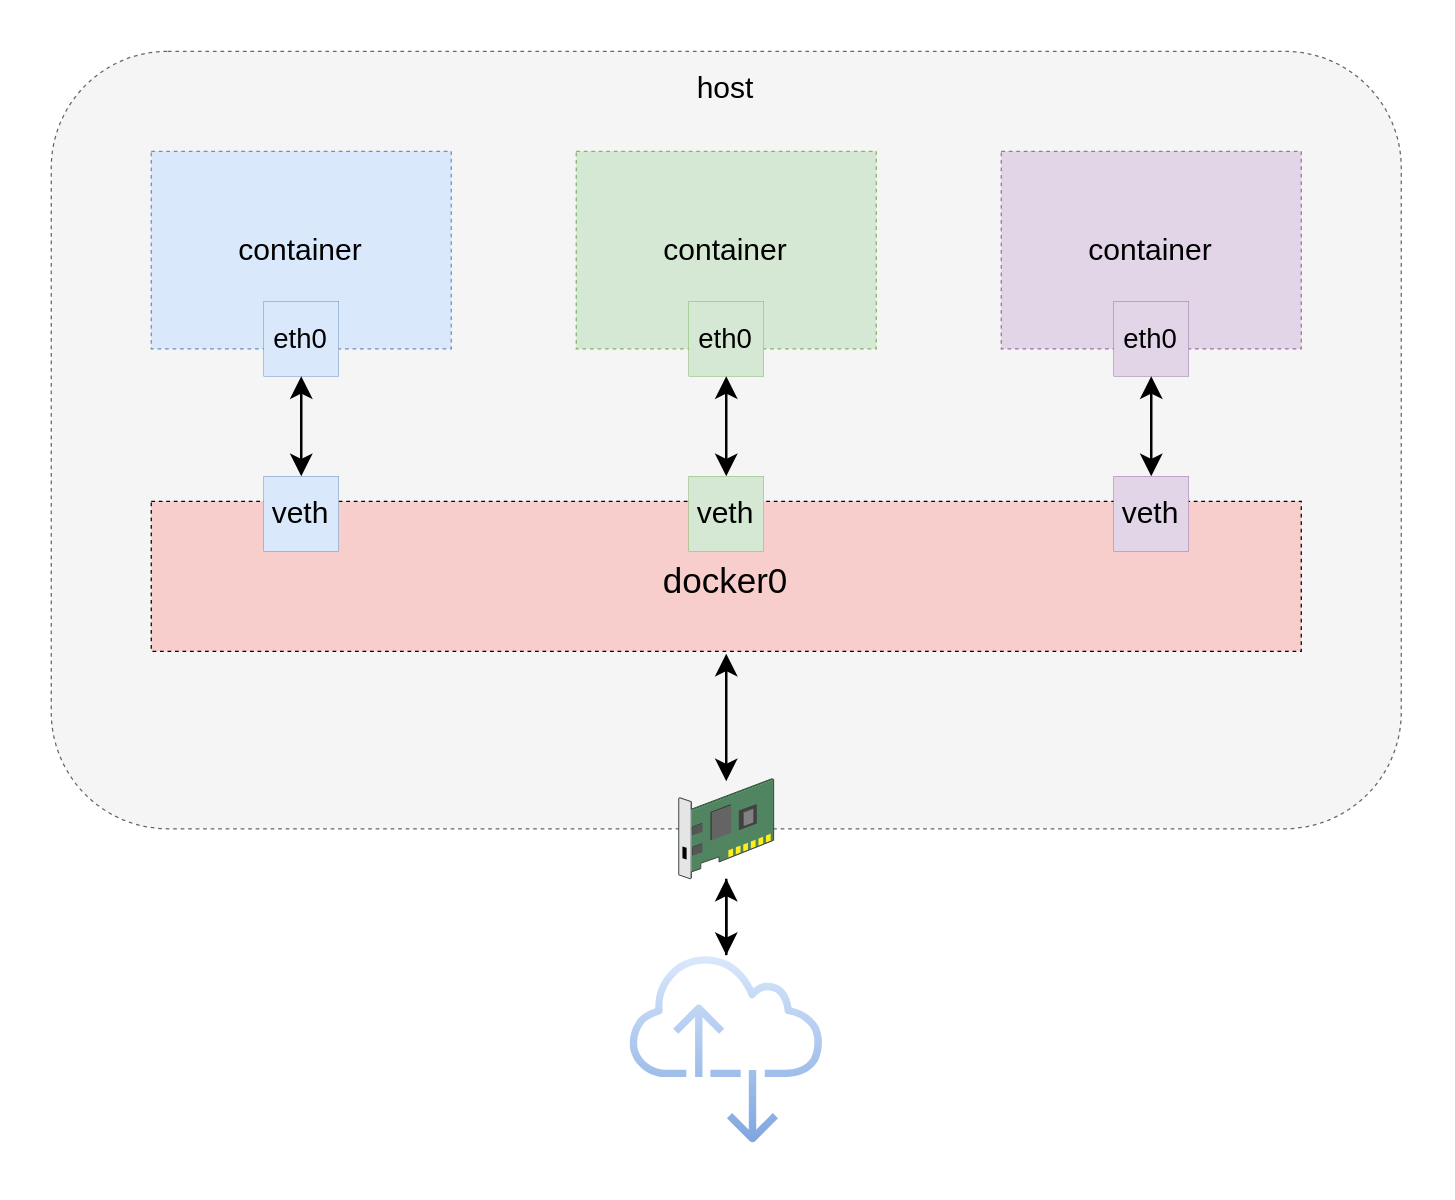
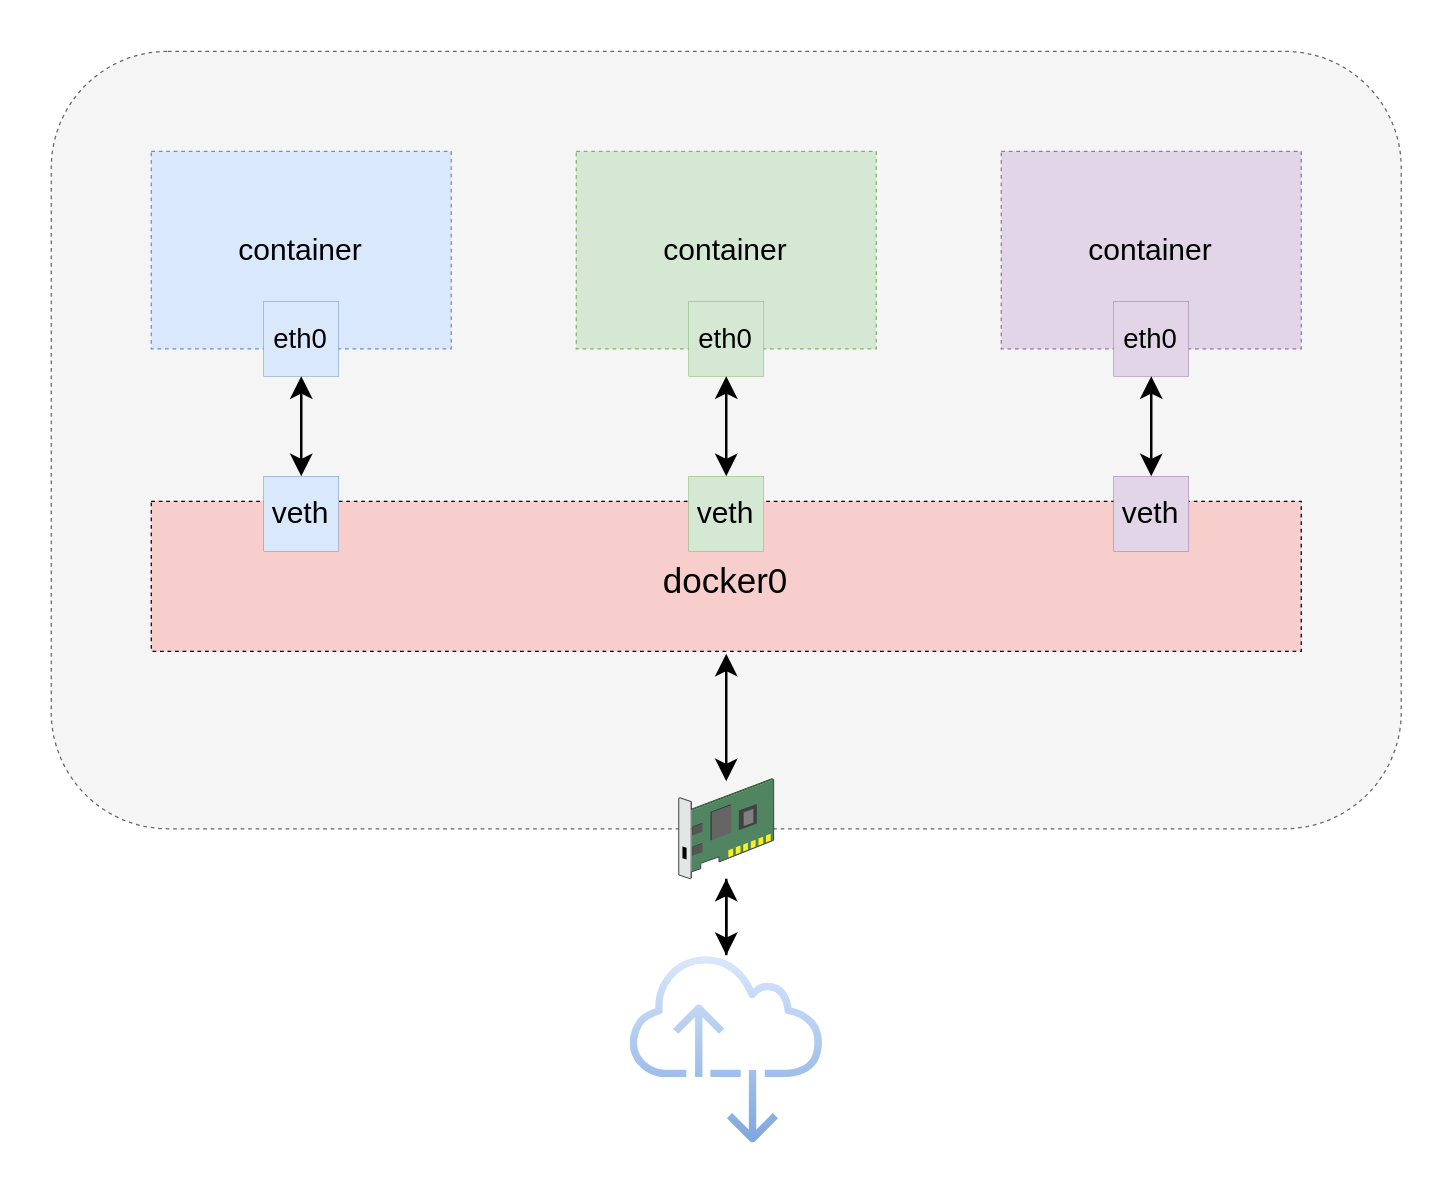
- <mxCell id="5" value="host" style="text;html=1;strokeColor=none;fillColor=none;align=center;verticalAlign=middle;whiteSpace=wrap;rounded=0;" parent="1" vertex="1"><mxGeometry x="260" y="20" width="60" height="30" as="geometry" /></mxCell>
